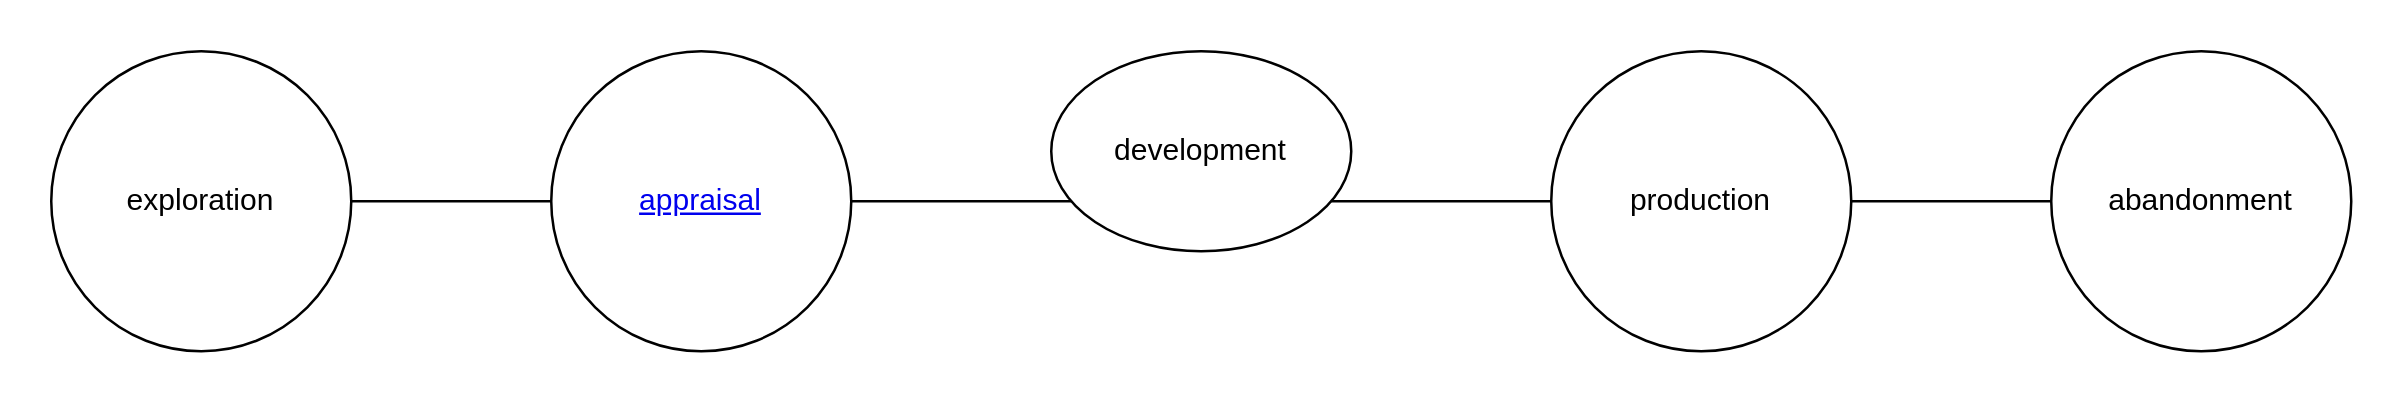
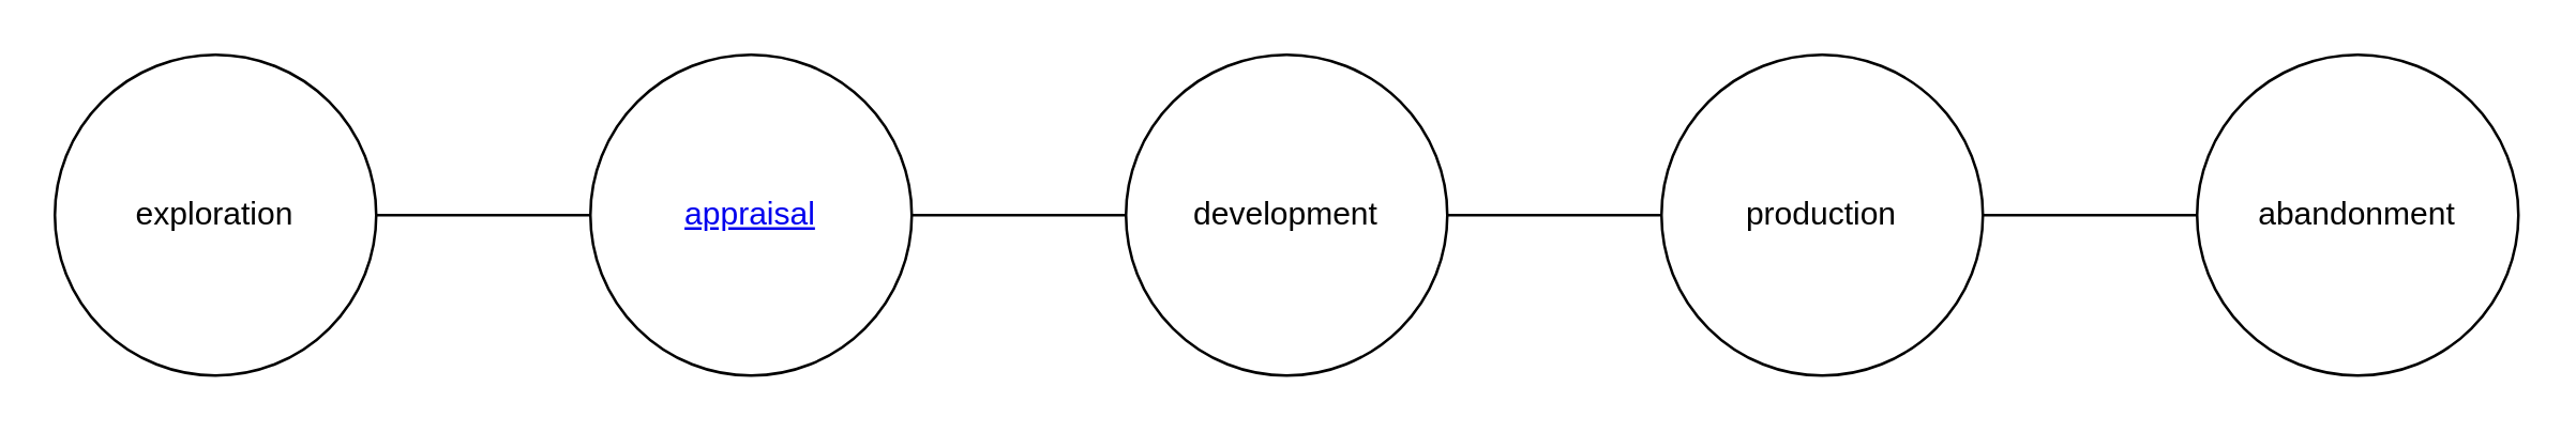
- <mxCell id="5" value="&lt;div&gt;development&lt;/div&gt;" style="ellipse;whiteSpace=wrap;html=1;aspect=fixed;" parent="1" vertex="1"><mxGeometry x="420" y="20" width="120" height="80" as="geometry" /></mxCell>
+ <mxCell id="5" value="&lt;div&gt;development&lt;/div&gt;" style="ellipse;whiteSpace=wrap;html=1;aspect=fixed;" parent="1" vertex="1"><mxGeometry y="20" width="120" height="120" as="geometry" x="420" /></mxCell>
